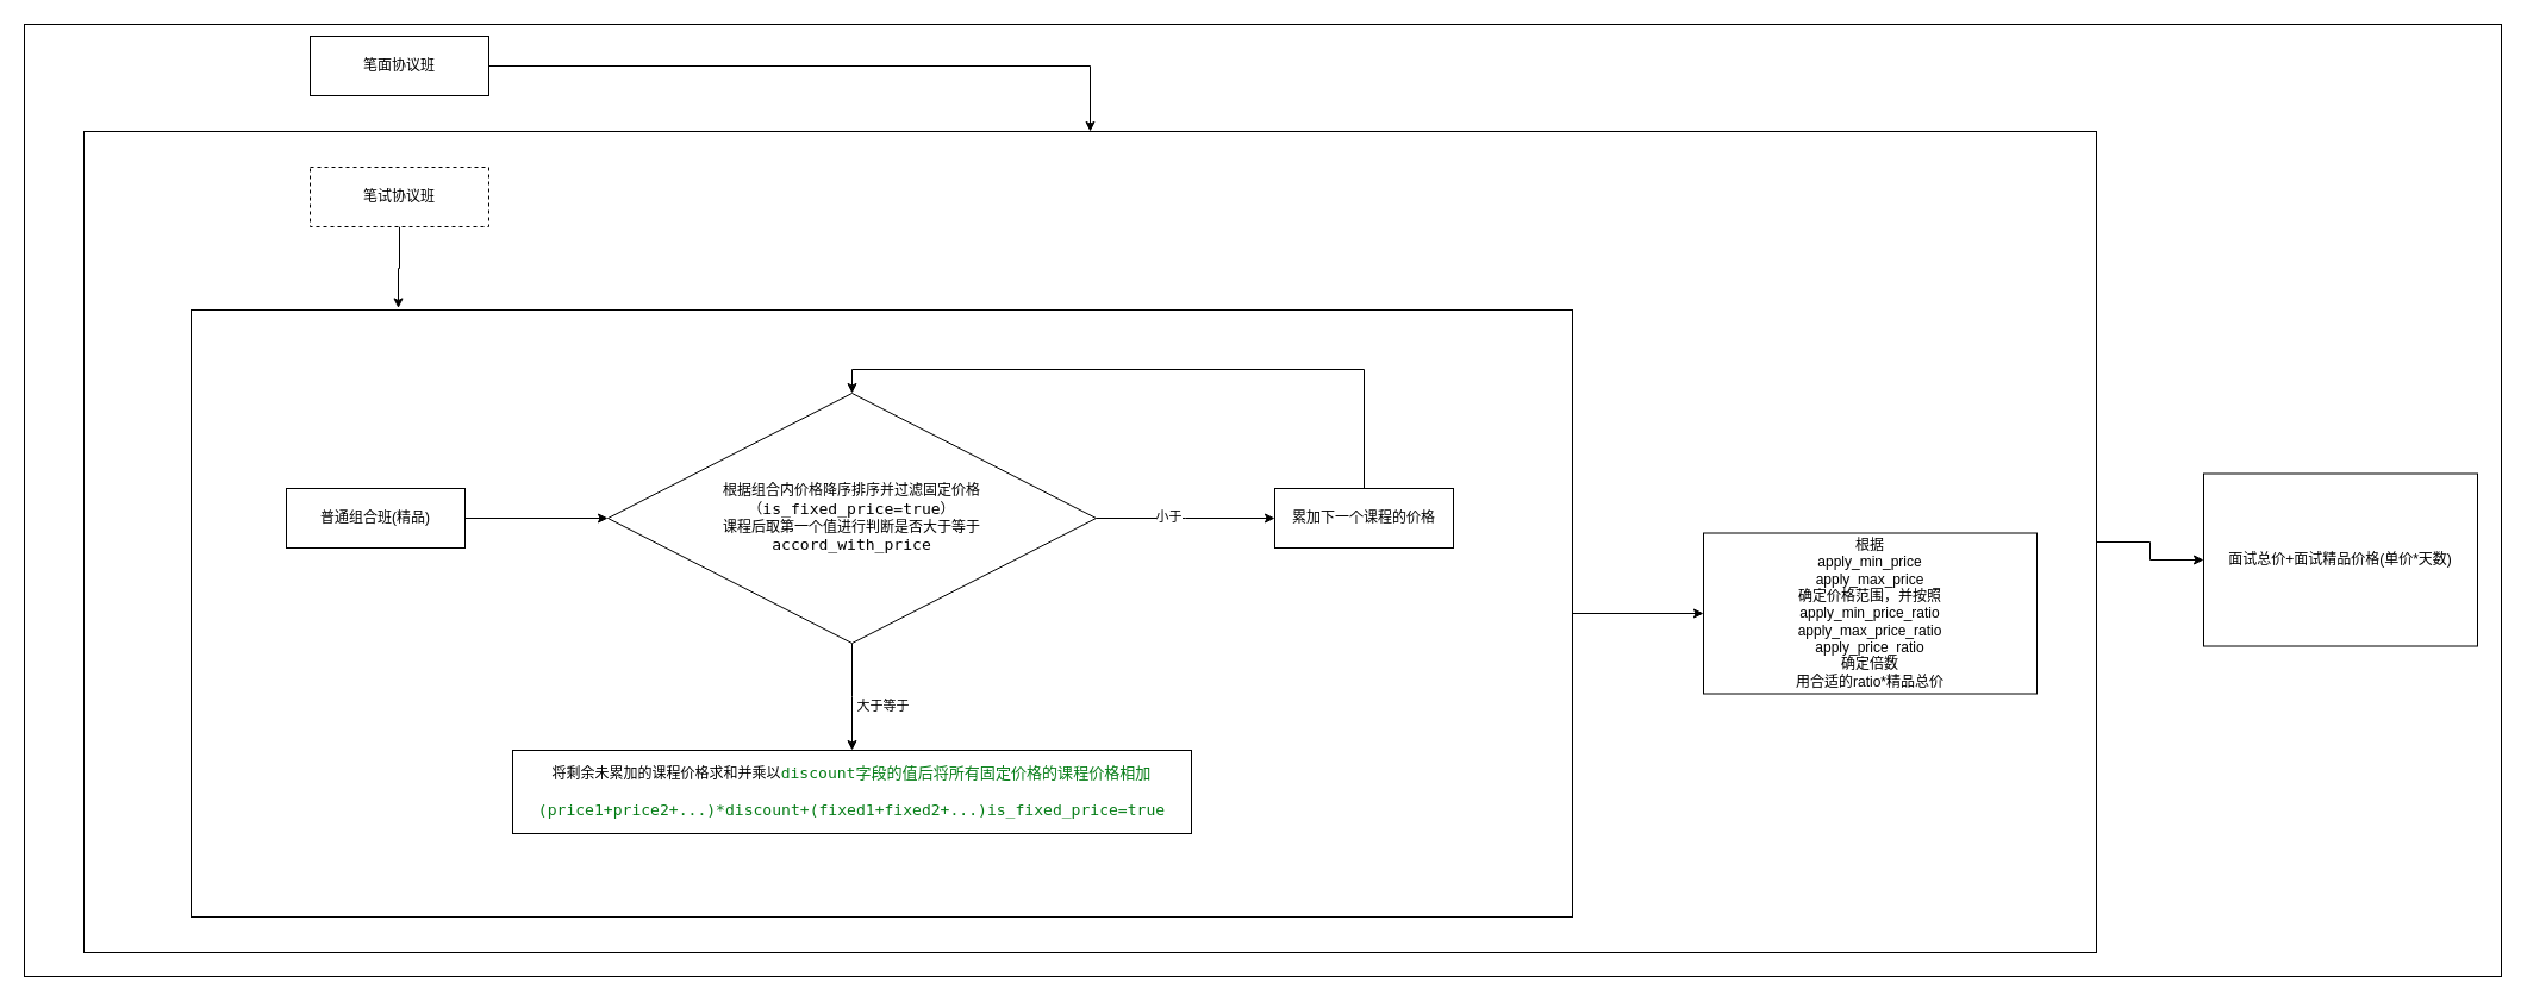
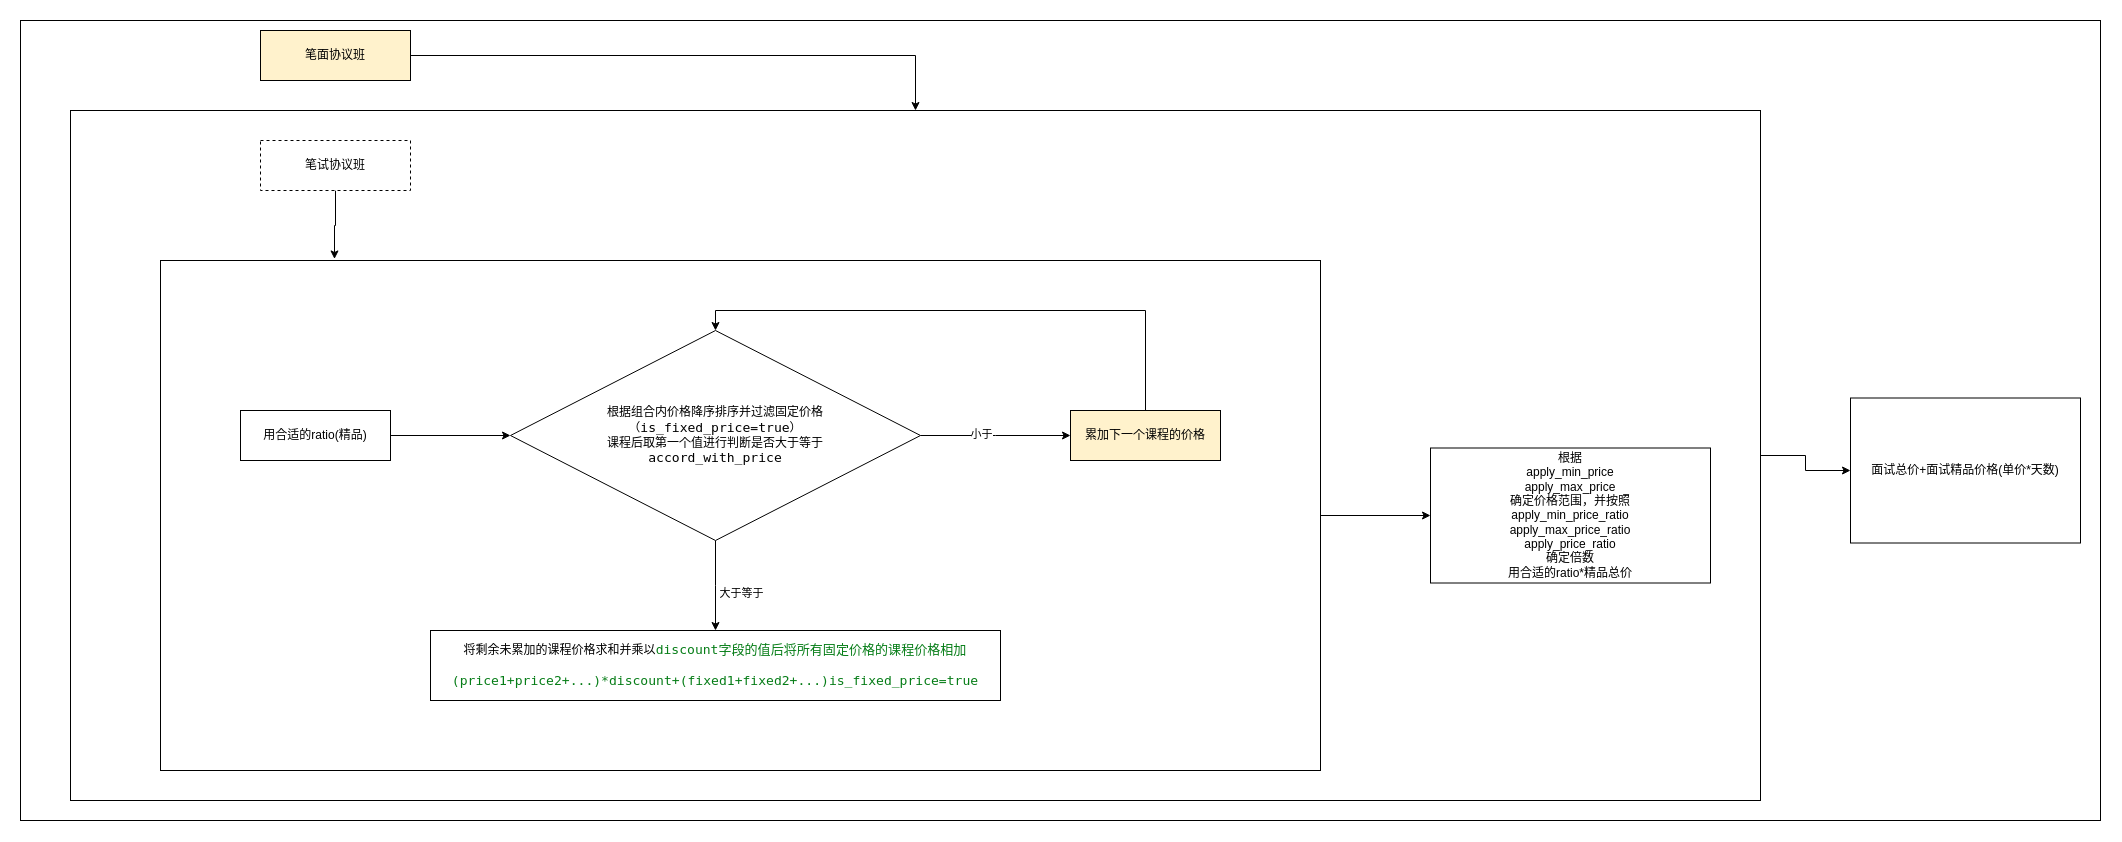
- <mxCell id="22" value="笔面协议班" style="rounded=0;whiteSpace=wrap;html=1;" vertex="1" parent="1"><mxGeometry x="260" y="30" width="150" height="50" as="geometry" /></mxCell>
+ <mxCell id="22" value="笔面协议班" style="rounded=0;whiteSpace=wrap;html=1;fillColor=#fff2cc;" vertex="1" parent="1"><mxGeometry x="260" y="30" width="150" height="50" as="geometry" /></mxCell>
- <mxCell id="8" value="普通组合班(精品)" style="rounded=0;whiteSpace=wrap;html=1;" vertex="1" parent="1"><mxGeometry x="240" y="410" width="150" height="50" as="geometry" /></mxCell>
+ <mxCell id="8" value="用合适的ratio(精品)" style="rounded=0;whiteSpace=wrap;html=1;" vertex="1" parent="1"><mxGeometry x="240" y="410" width="150" height="50" as="geometry" /></mxCell>
- <mxCell id="15" value="累加下一个课程的价格" style="rounded=0;whiteSpace=wrap;html=1;" vertex="1" parent="1"><mxGeometry x="1070" y="410" width="150" height="50" as="geometry" /></mxCell>
+ <mxCell id="15" value="累加下一个课程的价格" style="rounded=0;whiteSpace=wrap;html=1;fillColor=#fff2cc;" vertex="1" parent="1"><mxGeometry x="1070" y="410" width="150" height="50" as="geometry" /></mxCell>
